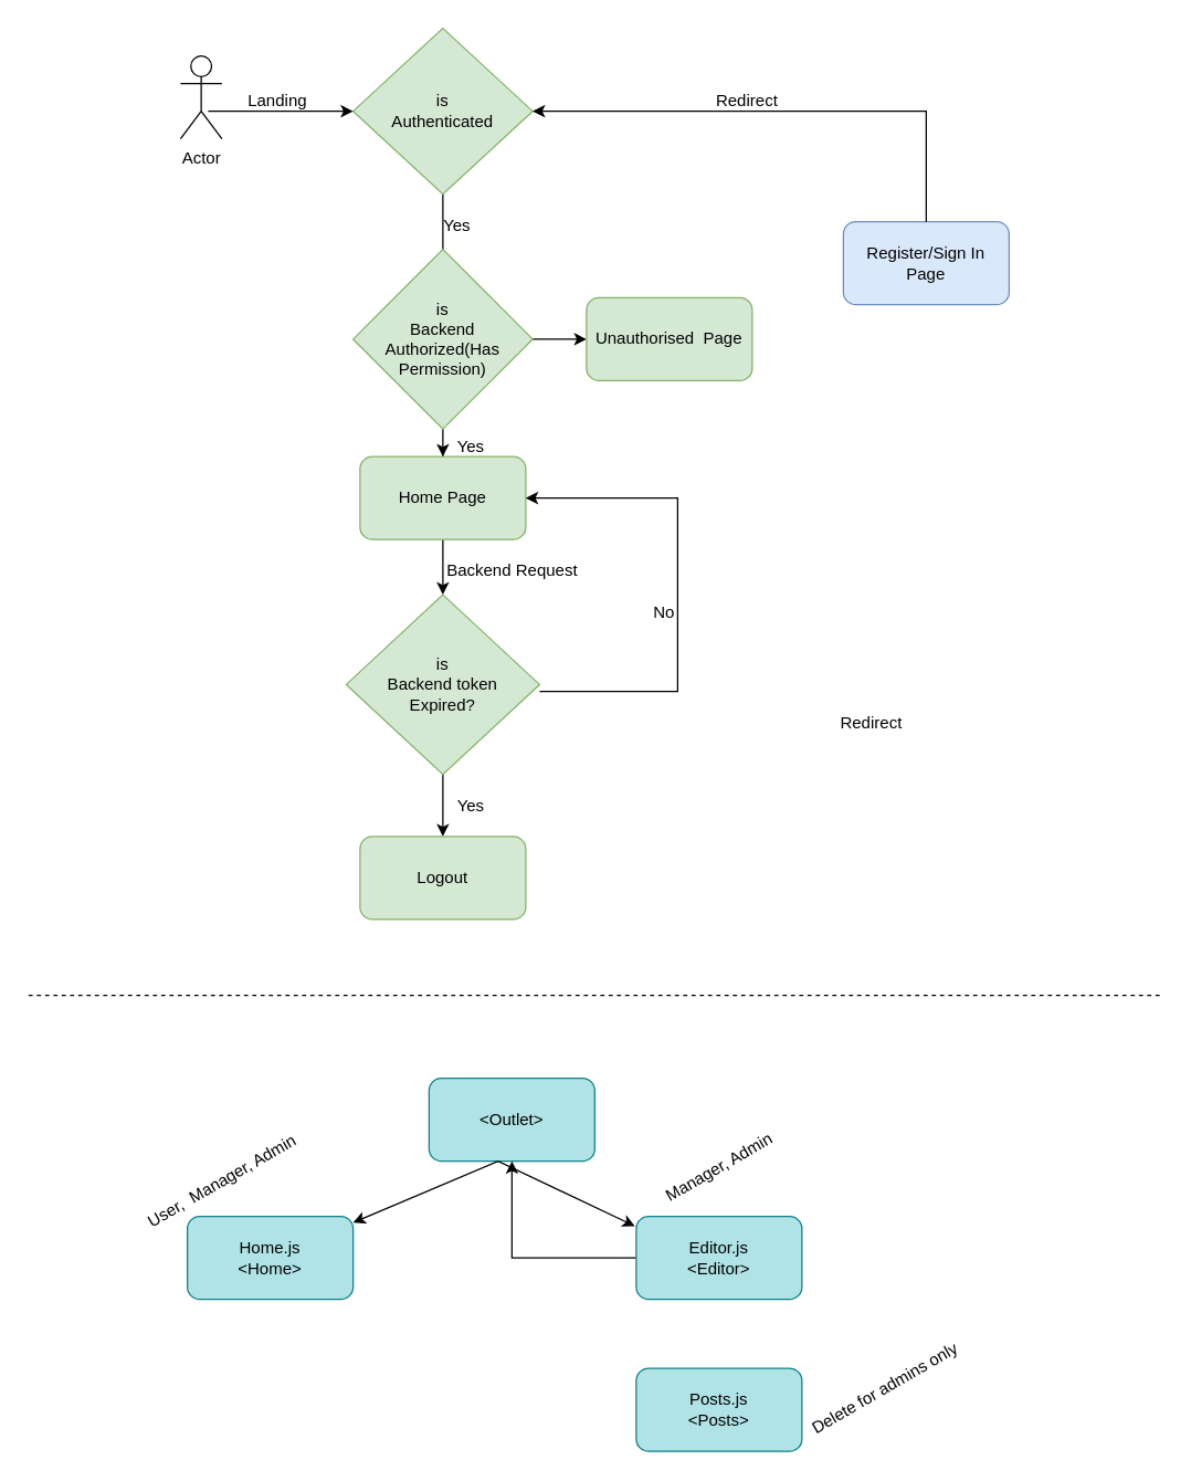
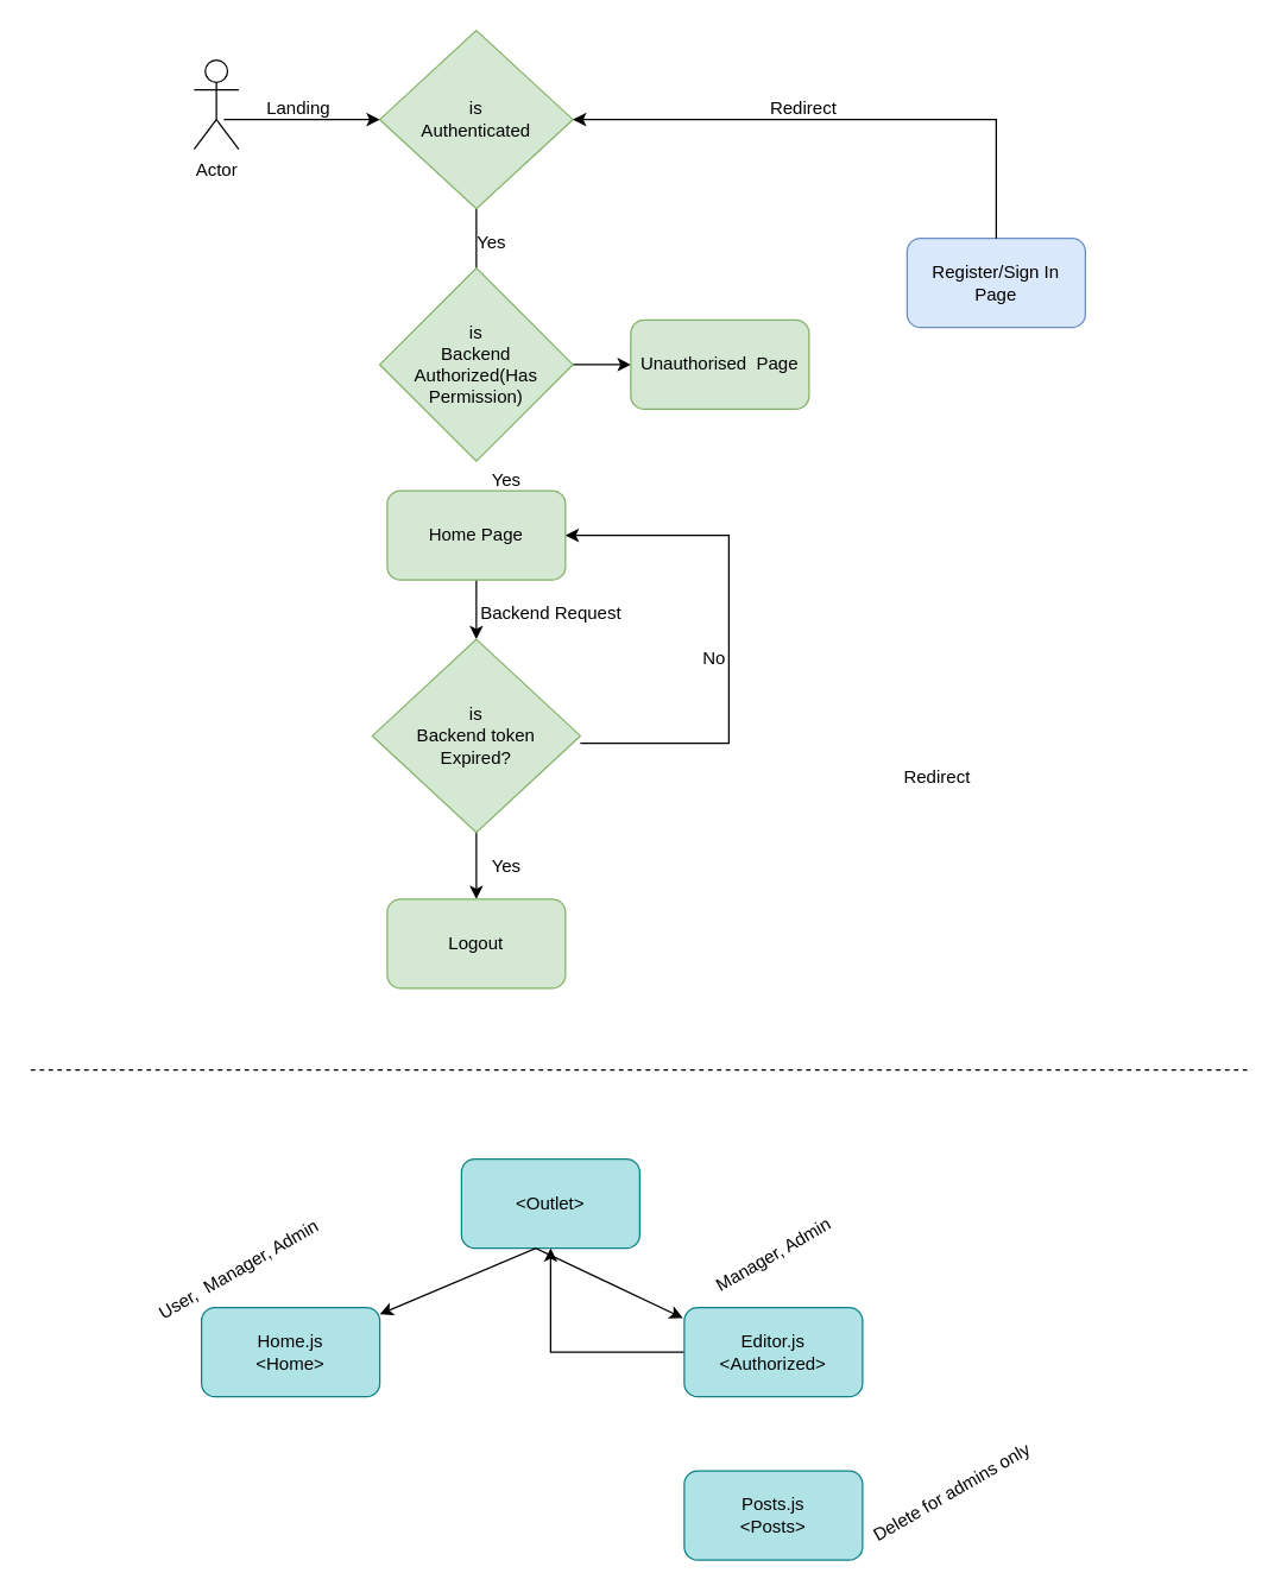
- <mxCell id="5" value="" style="edgeStyle=orthogonalEdgeStyle;rounded=0;orthogonalLoop=1;jettySize=auto;html=1;" edge="1" parent="1" source="7" target="9"><mxGeometry relative="1" as="geometry" /></mxCell>
- <mxCell id="27" value="Editor.js&lt;br&gt;&amp;lt;Editor&amp;gt;" style="rounded=1;whiteSpace=wrap;html=1;fillColor=#b0e3e6;strokeColor=#0e8088;" vertex="1" parent="1"><mxGeometry x="460" y="880" width="120" height="60" as="geometry" /></mxCell>
+ <mxCell id="27" value="Editor.js&lt;br&gt;&amp;lt;Authorized&amp;gt;" style="rounded=1;whiteSpace=wrap;html=1;fillColor=#b0e3e6;strokeColor=#0e8088;" vertex="1" parent="1"><mxGeometry x="460" y="880" width="120" height="60" as="geometry" /></mxCell>
